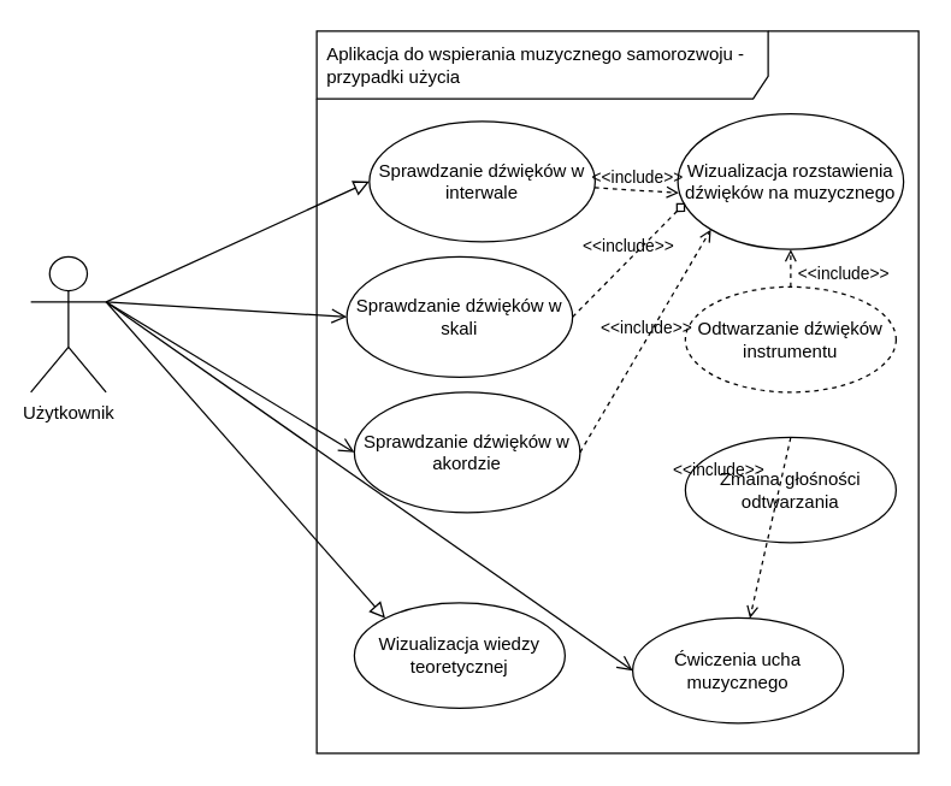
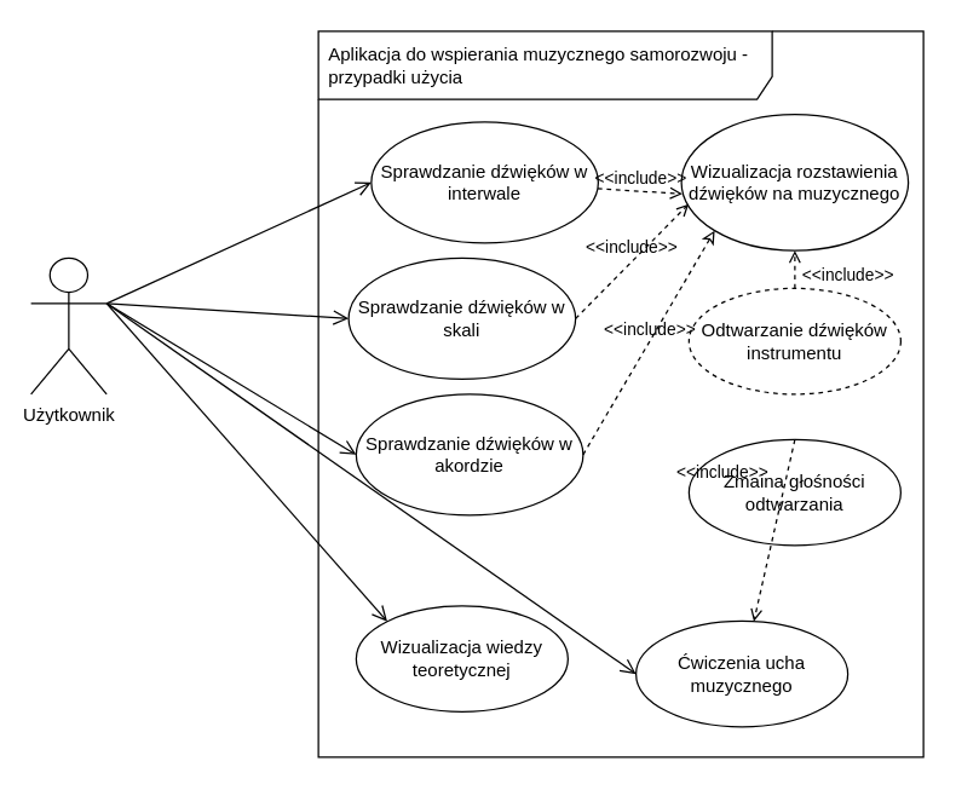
- <mxCell id="17" value="" style="endArrow=block;startArrow=none;endFill=0;startFill=0;endSize=8;html=1;verticalAlign=bottom;labelBackgroundColor=none;strokeWidth=1;rounded=0;exitX=1;exitY=0.333;exitDx=0;exitDy=0;exitPerimeter=0;entryX=0;entryY=0.5;entryDx=0;entryDy=0;" edge="1" parent="1" source="2" target="6"><mxGeometry width="160" relative="1" as="geometry"><mxPoint x="80" y="209.5" as="sourcePoint" /><mxPoint x="240" y="209.5" as="targetPoint" /></mxGeometry></mxCell>
+ <mxCell id="17" value="" style="endArrow=open;startArrow=none;endFill=0;startFill=0;endSize=8;html=1;verticalAlign=bottom;labelBackgroundColor=none;strokeWidth=1;rounded=0;exitX=1;exitY=0.333;exitDx=0;exitDy=0;exitPerimeter=0;entryX=0;entryY=0.5;entryDx=0;entryDy=0;" edge="1" parent="1" source="2" target="6"><mxGeometry width="160" relative="1" as="geometry"><mxPoint x="80" y="209.5" as="sourcePoint" /><mxPoint x="240" y="209.5" as="targetPoint" /></mxGeometry></mxCell>
- <mxCell id="14" value="&amp;lt;&amp;lt;include&amp;gt;&amp;gt;" style="html=1;verticalAlign=bottom;labelBackgroundColor=none;endArrow=diamond;endFill=0;dashed=1;rounded=0;exitX=1;exitY=0.5;exitDx=0;exitDy=0;entryX=0.032;entryY=0.658;entryDx=0;entryDy=0;entryPerimeter=0;" edge="1" parent="1" source="5" target="7"><mxGeometry width="160" relative="1" as="geometry"><mxPoint x="250" y="230" as="sourcePoint" /><mxPoint x="410" y="230" as="targetPoint" /></mxGeometry></mxCell>
+ <mxCell id="14" value="&amp;lt;&amp;lt;include&amp;gt;&amp;gt;" style="html=1;verticalAlign=bottom;labelBackgroundColor=none;endArrow=open;endFill=0;dashed=1;rounded=0;exitX=1;exitY=0.5;exitDx=0;exitDy=0;entryX=0.032;entryY=0.658;entryDx=0;entryDy=0;entryPerimeter=0;" edge="1" parent="1" source="5" target="7"><mxGeometry width="160" relative="1" as="geometry"><mxPoint x="250" y="230" as="sourcePoint" /><mxPoint x="410" y="230" as="targetPoint" /></mxGeometry></mxCell>
- <mxCell id="16" value="&amp;lt;&amp;lt;include&amp;gt;&amp;gt;" style="html=1;verticalAlign=bottom;labelBackgroundColor=none;endArrow=open;endFill=0;dashed=1;rounded=0;exitX=1;exitY=0.5;exitDx=0;exitDy=0;entryX=0;entryY=1;entryDx=0;entryDy=0;" edge="1" parent="1" source="4" target="7"><mxGeometry width="160" relative="1" as="geometry"><mxPoint x="400" y="230" as="sourcePoint" /><mxPoint x="456.749" y="181.764" as="targetPoint" /></mxGeometry></mxCell>
+ <mxCell id="16" value="&amp;lt;&amp;lt;include&amp;gt;&amp;gt;" style="html=1;verticalAlign=bottom;labelBackgroundColor=none;endArrow=classic;endFill=0;dashed=1;rounded=0;exitX=1;exitY=0.5;exitDx=0;exitDy=0;entryX=0;entryY=1;entryDx=0;entryDy=0;" edge="1" parent="1" source="4" target="7"><mxGeometry width="160" relative="1" as="geometry"><mxPoint x="400" y="230" as="sourcePoint" /><mxPoint x="456.749" y="181.764" as="targetPoint" /></mxGeometry></mxCell>
- <mxCell id="21" value="" style="endArrow=block;startArrow=none;endFill=0;startFill=0;endSize=8;html=1;verticalAlign=bottom;labelBackgroundColor=none;strokeWidth=1;rounded=0;entryX=0;entryY=0;entryDx=0;entryDy=0;exitX=1;exitY=0.333;exitDx=0;exitDy=0;exitPerimeter=0;" edge="1" parent="1" source="2" target="11"><mxGeometry width="160" relative="1" as="geometry"><mxPoint x="70" y="220" as="sourcePoint" /><mxPoint x="270" y="160" as="targetPoint" /></mxGeometry></mxCell>
+ <mxCell id="21" value="" style="endArrow=open;startArrow=none;endFill=0;startFill=0;endSize=8;html=1;verticalAlign=bottom;labelBackgroundColor=none;strokeWidth=1;rounded=0;entryX=0;entryY=0;entryDx=0;entryDy=0;exitX=1;exitY=0.333;exitDx=0;exitDy=0;exitPerimeter=0;" edge="1" parent="1" source="2" target="11"><mxGeometry width="160" relative="1" as="geometry"><mxPoint x="70" y="220" as="sourcePoint" /><mxPoint x="270" y="160" as="targetPoint" /></mxGeometry></mxCell>
